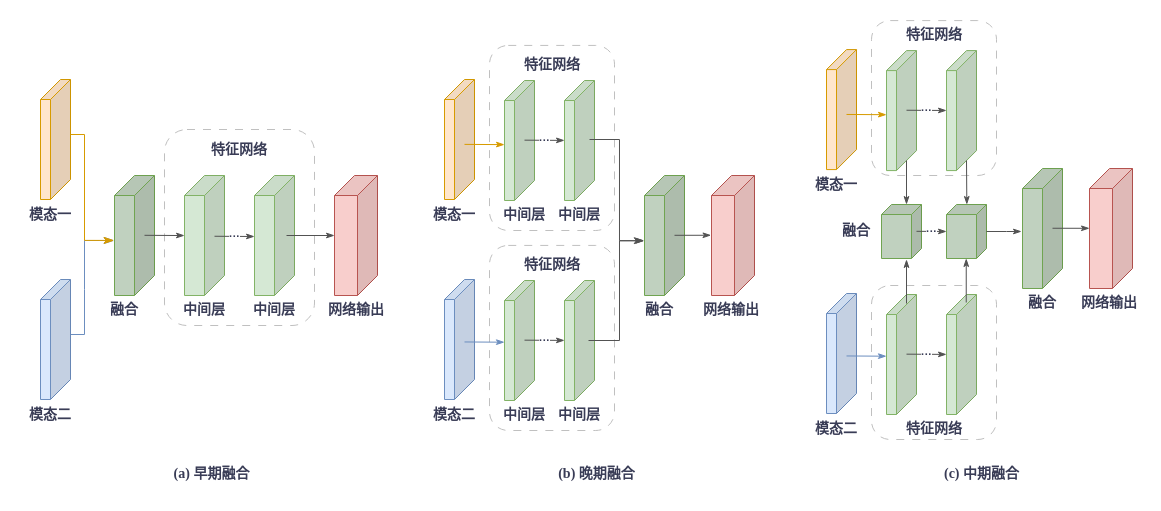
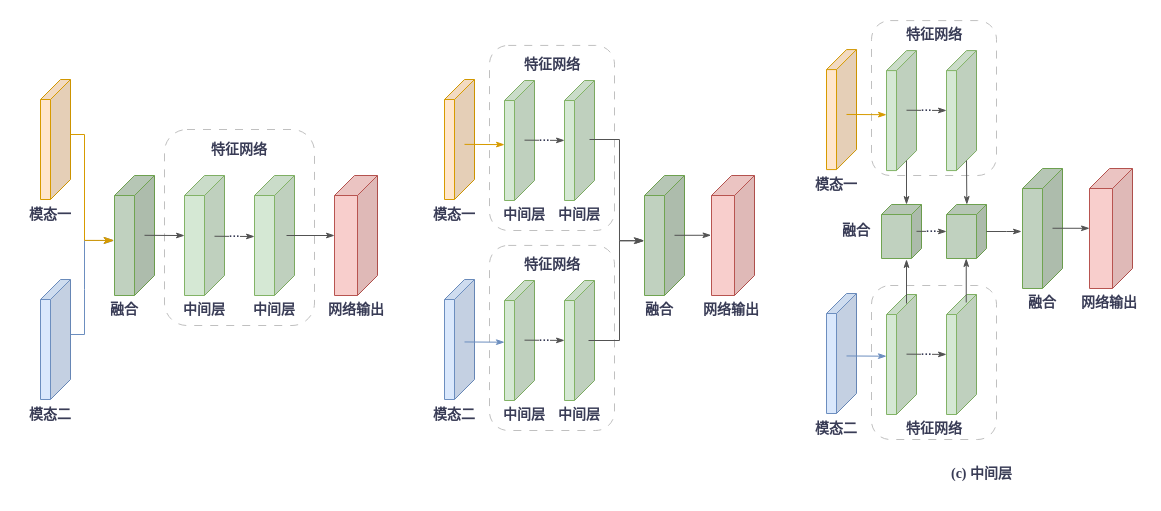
- <mxCell id="76" value="(a) 早期融合" style="text;html=1;align=center;verticalAlign=middle;whiteSpace=wrap;rounded=0;fontColor=#393C56;fontSize=14;fontFamily=宋体;fontSource=https%3A%2F%2Ffonts.googleapis.com%2Fcss%3Ffamily%3D%25E5%25AE%258B%25E4%25BD%2593;fontStyle=1" vertex="1" parent="1"><mxGeometry x="164" y="459" width="95" height="30" as="geometry" /></mxCell>
- <mxCell id="75" value="(b) 晚期融合" style="text;html=1;align=center;verticalAlign=middle;whiteSpace=wrap;rounded=0;fontColor=#393C56;fontSize=14;fontFamily=宋体;fontSource=https%3A%2F%2Ffonts.googleapis.com%2Fcss%3Ffamily%3D%25E5%25AE%258B%25E4%25BD%2593;fontStyle=1" vertex="1" parent="1"><mxGeometry x="549" y="459" width="95" height="30" as="geometry" /></mxCell>
- <mxCell id="77" value="(c) 中期融合" style="text;html=1;align=center;verticalAlign=middle;whiteSpace=wrap;rounded=0;fontColor=#393C56;fontSize=14;fontFamily=宋体;fontSource=https%3A%2F%2Ffonts.googleapis.com%2Fcss%3Ffamily%3D%25E5%25AE%258B%25E4%25BD%2593;fontStyle=1" vertex="1" parent="1"><mxGeometry x="934" y="459" width="95" height="30" as="geometry" /></mxCell>
+ <mxCell id="77" value="(c) 中间层" style="text;html=1;align=center;verticalAlign=middle;whiteSpace=wrap;rounded=0;fontColor=#393C56;fontSize=14;fontFamily=宋体;fontSource=https%3A%2F%2Ffonts.googleapis.com%2Fcss%3Ffamily%3D%25E5%25AE%258B%25E4%25BD%2593;fontStyle=1" vertex="1" parent="1"><mxGeometry x="934" y="459" width="95" height="30" as="geometry" /></mxCell>
